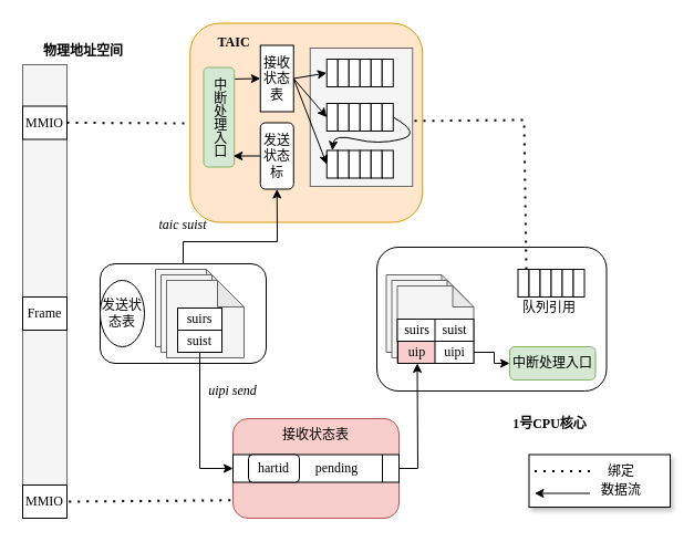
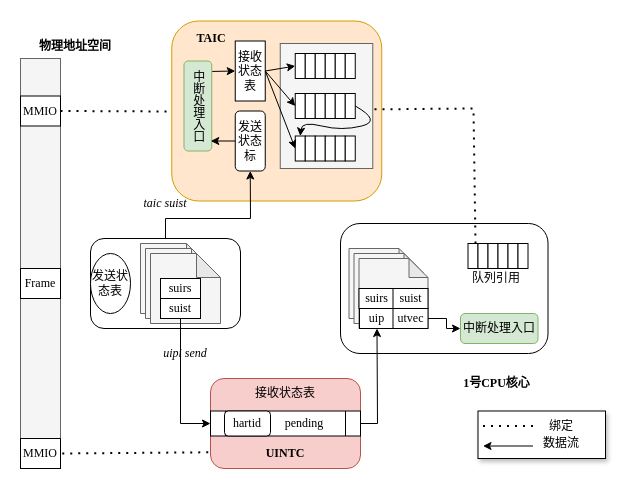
- <mxCell id="27" value="&lt;font face=&quot;Times New Roman&quot;&gt;uip&lt;/font&gt;" style="rounded=0;whiteSpace=wrap;html=1;fillColor=#f8cecc;" parent="1" vertex="1"><mxGeometry x="359" y="308" width="35" height="20" as="geometry" /></mxCell>
+ <mxCell id="27" value="&lt;font face=&quot;Times New Roman&quot;&gt;uip&lt;/font&gt;" style="rounded=0;whiteSpace=wrap;html=1;" parent="1" vertex="1"><mxGeometry x="359" y="308" width="35" height="20" as="geometry" /></mxCell>
- <mxCell id="28" value="&lt;font face=&quot;Times New Roman&quot;&gt;uipi&lt;/font&gt;" style="rounded=0;whiteSpace=wrap;html=1;" parent="1" vertex="1"><mxGeometry x="392.5" y="308" width="35" height="20" as="geometry" /></mxCell>
+ <mxCell id="28" value="&lt;font face=&quot;Times New Roman&quot;&gt;utvec&lt;/font&gt;" style="rounded=0;whiteSpace=wrap;html=1;" parent="1" vertex="1"><mxGeometry x="392.5" y="308" width="35" height="20" as="geometry" /></mxCell>
- <mxCell id="32" value="&lt;font face=&quot;Times New Roman&quot;&gt;&lt;i&gt;uipi send&lt;/i&gt;&lt;/font&gt;" style="text;html=1;align=center;verticalAlign=middle;whiteSpace=wrap;rounded=0;" parent="1" vertex="1"><mxGeometry x="180" y="338" width="60" height="30" as="geometry" /></mxCell>
+ <mxCell id="32" value="&lt;font face=&quot;Times New Roman&quot;&gt;&lt;i&gt;uipi send&lt;/i&gt;&lt;/font&gt;" style="text;html=1;align=center;verticalAlign=middle;whiteSpace=wrap;rounded=0;" parent="1" vertex="1"><mxGeometry x="155" y="338" width="60" height="30" as="geometry" /></mxCell>
+ <mxCell id="20" value="&lt;font face=&quot;Times New Roman&quot;&gt;&lt;b&gt;UINTC&lt;/b&gt;&lt;/font&gt;" style="text;html=1;align=center;verticalAlign=middle;whiteSpace=wrap;rounded=0;" parent="1" vertex="1"><mxGeometry x="255" y="438" width="60" height="30" as="geometry" /></mxCell>
